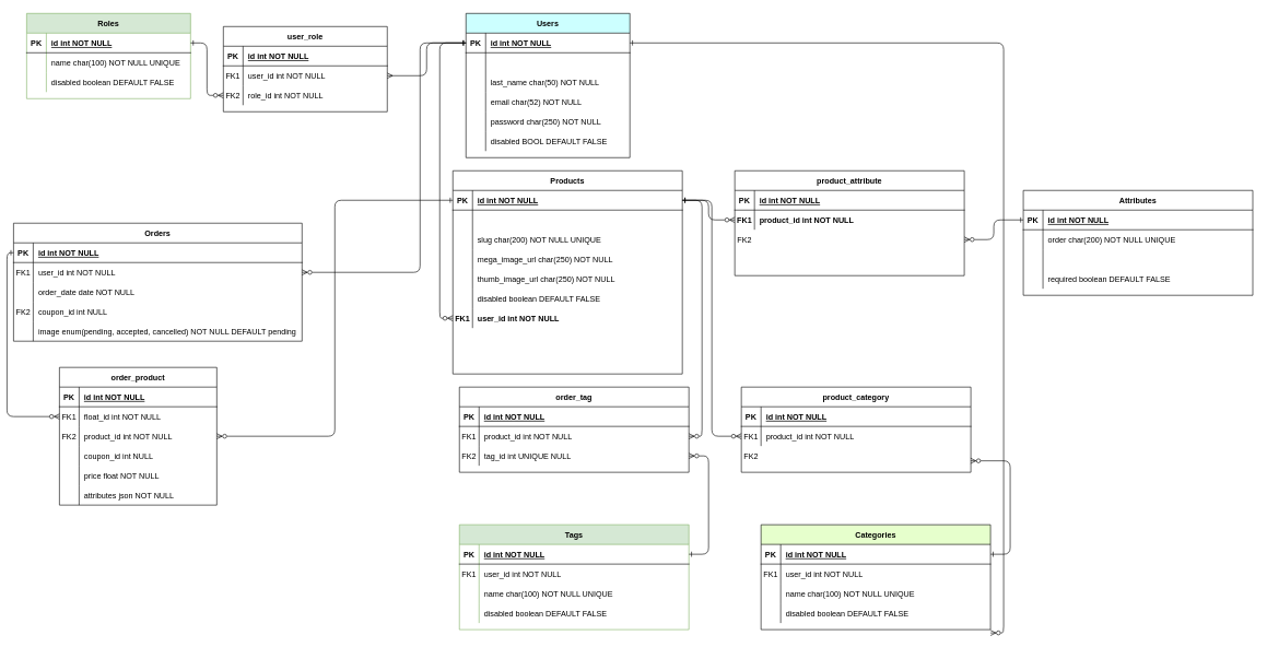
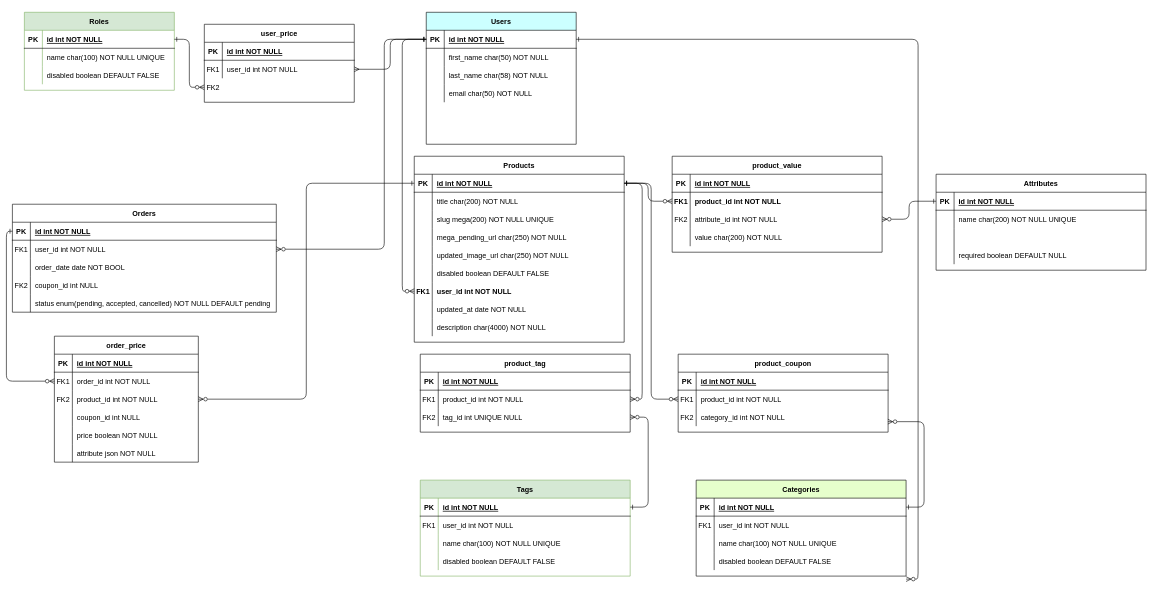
- <mxCell id="120" value="user_role" style="shape=table;startSize=30;container=1;collapsible=1;childLayout=tableLayout;fixedRows=1;rowLines=0;fontStyle=1;align=center;resizeLast=1;" parent="1" vertex="1"><mxGeometry x="340" y="40" width="250" height="130" as="geometry" /></mxCell>
+ <mxCell id="120" value="user_price" style="shape=table;startSize=30;container=1;collapsible=1;childLayout=tableLayout;fixedRows=1;rowLines=0;fontStyle=1;align=center;resizeLast=1;" parent="1" vertex="1"><mxGeometry x="340" y="40" width="250" height="130" as="geometry" /></mxCell>
+ <mxCell id="8" value="first_name char(50) NOT NULL" style="shape=partialRectangle;overflow=hidden;connectable=0;fillColor=none;top=0;left=0;bottom=0;right=0;align=left;spacingLeft=6;" parent="6" vertex="1"><mxGeometry x="30" width="220" height="30" as="geometry"><mxRectangle width="220" height="30" as="alternateBounds" /></mxGeometry></mxCell>
- <mxCell id="11" value="last_name char(50) NOT NULL" style="shape=partialRectangle;overflow=hidden;connectable=0;fillColor=none;top=0;left=0;bottom=0;right=0;align=left;spacingLeft=6;" parent="9" vertex="1"><mxGeometry x="30" width="220" height="30" as="geometry"><mxRectangle width="220" height="30" as="alternateBounds" /></mxGeometry></mxCell>
+ <mxCell id="11" value="last_name char(58) NOT NULL" style="shape=partialRectangle;overflow=hidden;connectable=0;fillColor=none;top=0;left=0;bottom=0;right=0;align=left;spacingLeft=6;" parent="9" vertex="1"><mxGeometry x="30" width="220" height="30" as="geometry"><mxRectangle width="220" height="30" as="alternateBounds" /></mxGeometry></mxCell>
- <mxCell id="129" value="role_id int NOT NULL" style="shape=partialRectangle;overflow=hidden;connectable=0;fillColor=none;top=0;left=0;bottom=0;right=0;align=left;spacingLeft=6;" parent="127" vertex="1"><mxGeometry x="30" width="220" height="30" as="geometry"><mxRectangle width="220" height="30" as="alternateBounds" /></mxGeometry></mxCell>
- <mxCell id="14" value="email char(52) NOT NULL" style="shape=partialRectangle;overflow=hidden;connectable=0;fillColor=none;top=0;left=0;bottom=0;right=0;align=left;spacingLeft=6;" parent="12" vertex="1"><mxGeometry x="30" width="220" height="30" as="geometry"><mxRectangle width="220" height="30" as="alternateBounds" /></mxGeometry></mxCell>
+ <mxCell id="14" value="email char(50) NOT NULL" style="shape=partialRectangle;overflow=hidden;connectable=0;fillColor=none;top=0;left=0;bottom=0;right=0;align=left;spacingLeft=6;" parent="12" vertex="1"><mxGeometry x="30" width="220" height="30" as="geometry"><mxRectangle width="220" height="30" as="alternateBounds" /></mxGeometry></mxCell>
- <mxCell id="17" value="password char(250) NOT NULL" style="shape=partialRectangle;overflow=hidden;connectable=0;fillColor=none;top=0;left=0;bottom=0;right=0;align=left;spacingLeft=6;" parent="15" vertex="1"><mxGeometry x="30" width="220" height="30" as="geometry"><mxRectangle width="220" height="30" as="alternateBounds" /></mxGeometry></mxCell>
- <mxCell id="20" value="disabled BOOL DEFAULT FALSE" style="shape=partialRectangle;overflow=hidden;connectable=0;fillColor=none;top=0;left=0;bottom=0;right=0;align=left;spacingLeft=6;" parent="18" vertex="1"><mxGeometry x="30" width="220" height="30" as="geometry"><mxRectangle width="220" height="30" as="alternateBounds" /></mxGeometry></mxCell>
- <mxCell id="95" value="product_attribute" style="shape=table;startSize=30;container=1;collapsible=1;childLayout=tableLayout;fixedRows=1;rowLines=0;fontStyle=1;align=center;resizeLast=1;" parent="1" vertex="1"><mxGeometry x="1120" y="260" width="350" height="160" as="geometry" /></mxCell>
+ <mxCell id="95" value="product_value" style="shape=table;startSize=30;container=1;collapsible=1;childLayout=tableLayout;fixedRows=1;rowLines=0;fontStyle=1;align=center;resizeLast=1;" parent="1" vertex="1"><mxGeometry x="1120" y="260" width="350" height="160" as="geometry" /></mxCell>
+ <mxCell id="27" value="title char(200) NOT NULL" style="shape=partialRectangle;overflow=hidden;connectable=0;fillColor=none;top=0;left=0;bottom=0;right=0;align=left;spacingLeft=6;" parent="25" vertex="1"><mxGeometry x="30" width="320" height="30" as="geometry"><mxRectangle width="320" height="30" as="alternateBounds" /></mxGeometry></mxCell>
+ <mxCell id="104" value="attribute_id int NOT NULL" style="shape=partialRectangle;overflow=hidden;connectable=0;fillColor=none;top=0;left=0;bottom=0;right=0;align=left;spacingLeft=6;" parent="102" vertex="1"><mxGeometry x="30" width="320" height="30" as="geometry"><mxRectangle width="320" height="30" as="alternateBounds" /></mxGeometry></mxCell>
- <mxCell id="30" value="slug char(200) NOT NULL UNIQUE" style="shape=partialRectangle;overflow=hidden;connectable=0;fillColor=none;top=0;left=0;bottom=0;right=0;align=left;spacingLeft=6;" parent="28" vertex="1"><mxGeometry x="30" width="320" height="30" as="geometry"><mxRectangle width="320" height="30" as="alternateBounds" /></mxGeometry></mxCell>
+ <mxCell id="30" value="slug mega(200) NOT NULL UNIQUE" style="shape=partialRectangle;overflow=hidden;connectable=0;fillColor=none;top=0;left=0;bottom=0;right=0;align=left;spacingLeft=6;" parent="28" vertex="1"><mxGeometry x="30" width="320" height="30" as="geometry"><mxRectangle width="320" height="30" as="alternateBounds" /></mxGeometry></mxCell>
- <mxCell id="114" value="order char(200) NOT NULL UNIQUE" style="shape=partialRectangle;overflow=hidden;connectable=0;fillColor=none;top=0;left=0;bottom=0;right=0;align=left;spacingLeft=6;fontStyle=0" parent="112" vertex="1"><mxGeometry x="30" width="320" height="30" as="geometry"><mxRectangle width="320" height="30" as="alternateBounds" /></mxGeometry></mxCell>
+ <mxCell id="114" value="name char(200) NOT NULL UNIQUE" style="shape=partialRectangle;overflow=hidden;connectable=0;fillColor=none;top=0;left=0;bottom=0;right=0;align=left;spacingLeft=6;fontStyle=0" parent="112" vertex="1"><mxGeometry x="30" width="320" height="30" as="geometry"><mxRectangle width="320" height="30" as="alternateBounds" /></mxGeometry></mxCell>
+ <mxCell id="107" value="value char(200) NOT NULL" style="shape=partialRectangle;overflow=hidden;connectable=0;fillColor=none;top=0;left=0;bottom=0;right=0;align=left;spacingLeft=6;" parent="105" vertex="1"><mxGeometry x="30" width="320" height="30" as="geometry"><mxRectangle width="320" height="30" as="alternateBounds" /></mxGeometry></mxCell>
- <mxCell id="33" value="mega_image_url char(250) NOT NULL" style="shape=partialRectangle;overflow=hidden;connectable=0;fillColor=none;top=0;left=0;bottom=0;right=0;align=left;spacingLeft=6;" parent="31" vertex="1"><mxGeometry x="30" width="320" height="30" as="geometry"><mxRectangle width="320" height="30" as="alternateBounds" /></mxGeometry></mxCell>
+ <mxCell id="33" value="mega_pending_url char(250) NOT NULL" style="shape=partialRectangle;overflow=hidden;connectable=0;fillColor=none;top=0;left=0;bottom=0;right=0;align=left;spacingLeft=6;" parent="31" vertex="1"><mxGeometry x="30" width="320" height="30" as="geometry"><mxRectangle width="320" height="30" as="alternateBounds" /></mxGeometry></mxCell>
- <mxCell id="36" value="thumb_image_url char(250) NOT NULL" style="shape=partialRectangle;overflow=hidden;connectable=0;fillColor=none;top=0;left=0;bottom=0;right=0;align=left;spacingLeft=6;" parent="34" vertex="1"><mxGeometry x="30" width="320" height="30" as="geometry"><mxRectangle width="320" height="30" as="alternateBounds" /></mxGeometry></mxCell>
+ <mxCell id="36" value="updated_image_url char(250) NOT NULL" style="shape=partialRectangle;overflow=hidden;connectable=0;fillColor=none;top=0;left=0;bottom=0;right=0;align=left;spacingLeft=6;" parent="34" vertex="1"><mxGeometry x="30" width="320" height="30" as="geometry"><mxRectangle width="320" height="30" as="alternateBounds" /></mxGeometry></mxCell>
- <mxCell id="119" value="required boolean DEFAULT FALSE" style="shape=partialRectangle;overflow=hidden;connectable=0;fillColor=none;top=0;left=0;bottom=0;right=0;align=left;spacingLeft=6;" parent="117" vertex="1"><mxGeometry x="30" width="320" height="30" as="geometry"><mxRectangle width="320" height="30" as="alternateBounds" /></mxGeometry></mxCell>
+ <mxCell id="119" value="required boolean DEFAULT NULL" style="shape=partialRectangle;overflow=hidden;connectable=0;fillColor=none;top=0;left=0;bottom=0;right=0;align=left;spacingLeft=6;" parent="117" vertex="1"><mxGeometry x="30" width="320" height="30" as="geometry"><mxRectangle width="320" height="30" as="alternateBounds" /></mxGeometry></mxCell>
- <mxCell id="160" value="order_date date NOT NULL" style="shape=partialRectangle;connectable=0;fillColor=none;top=0;left=0;bottom=0;right=0;align=left;spacingLeft=6;overflow=hidden;" parent="158" vertex="1"><mxGeometry x="30" width="410" height="30" as="geometry"><mxRectangle width="410" height="30" as="alternateBounds" /></mxGeometry></mxCell>
+ <mxCell id="160" value="order_date date NOT BOOL" style="shape=partialRectangle;connectable=0;fillColor=none;top=0;left=0;bottom=0;right=0;align=left;spacingLeft=6;overflow=hidden;" parent="158" vertex="1"><mxGeometry x="30" width="410" height="30" as="geometry"><mxRectangle width="410" height="30" as="alternateBounds" /></mxGeometry></mxCell>
- <mxCell id="166" value="image enum(pending, accepted, cancelled) NOT NULL DEFAULT pending" style="shape=partialRectangle;connectable=0;fillColor=none;top=0;left=0;bottom=0;right=0;align=left;spacingLeft=6;overflow=hidden;" parent="164" vertex="1"><mxGeometry x="30" width="410" height="30" as="geometry"><mxRectangle width="410" height="30" as="alternateBounds" /></mxGeometry></mxCell>
+ <mxCell id="166" value="status enum(pending, accepted, cancelled) NOT NULL DEFAULT pending" style="shape=partialRectangle;connectable=0;fillColor=none;top=0;left=0;bottom=0;right=0;align=left;spacingLeft=6;overflow=hidden;" parent="164" vertex="1"><mxGeometry x="30" width="410" height="30" as="geometry"><mxRectangle width="410" height="30" as="alternateBounds" /></mxGeometry></mxCell>
+ <mxCell id="45" value="updated_at date NOT NULL" style="shape=partialRectangle;overflow=hidden;connectable=0;fillColor=none;top=0;left=0;bottom=0;right=0;align=left;spacingLeft=6;" parent="43" vertex="1"><mxGeometry x="30" width="320" height="30" as="geometry"><mxRectangle width="320" height="30" as="alternateBounds" /></mxGeometry></mxCell>
+ <mxCell id="48" value="description char(4000) NOT NULL" style="shape=partialRectangle;overflow=hidden;connectable=0;fillColor=none;top=0;left=0;bottom=0;right=0;align=left;spacingLeft=6;" parent="46" vertex="1"><mxGeometry x="30" width="320" height="30" as="geometry"><mxRectangle width="320" height="30" as="alternateBounds" /></mxGeometry></mxCell>
- <mxCell id="168" value="order_product" style="shape=table;startSize=30;container=1;collapsible=1;childLayout=tableLayout;fixedRows=1;rowLines=0;fontStyle=1;align=center;resizeLast=1;" parent="1" vertex="1"><mxGeometry x="90" y="560" width="240" height="210" as="geometry" /></mxCell>
+ <mxCell id="168" value="order_price" style="shape=table;startSize=30;container=1;collapsible=1;childLayout=tableLayout;fixedRows=1;rowLines=0;fontStyle=1;align=center;resizeLast=1;" parent="1" vertex="1"><mxGeometry x="90" y="560" width="240" height="210" as="geometry" /></mxCell>
- <mxCell id="49" value="order_tag" style="shape=table;startSize=30;container=1;collapsible=1;childLayout=tableLayout;fixedRows=1;rowLines=0;fontStyle=1;align=center;resizeLast=1;" parent="1" vertex="1"><mxGeometry x="700" y="590" width="350" height="130" as="geometry" /></mxCell>
+ <mxCell id="49" value="product_tag" style="shape=table;startSize=30;container=1;collapsible=1;childLayout=tableLayout;fixedRows=1;rowLines=0;fontStyle=1;align=center;resizeLast=1;" parent="1" vertex="1"><mxGeometry x="700" y="590" width="350" height="130" as="geometry" /></mxCell>
- <mxCell id="72" value="product_category" style="shape=table;startSize=30;container=1;collapsible=1;childLayout=tableLayout;fixedRows=1;rowLines=0;fontStyle=1;align=center;resizeLast=1;" parent="1" vertex="1"><mxGeometry x="1130" y="590" width="350" height="130" as="geometry" /></mxCell>
+ <mxCell id="72" value="product_coupon" style="shape=table;startSize=30;container=1;collapsible=1;childLayout=tableLayout;fixedRows=1;rowLines=0;fontStyle=1;align=center;resizeLast=1;" parent="1" vertex="1"><mxGeometry x="1130" y="590" width="350" height="130" as="geometry" /></mxCell>
- <mxCell id="174" value="float_id int NOT NULL" style="shape=partialRectangle;connectable=0;fillColor=none;top=0;left=0;bottom=0;right=0;align=left;spacingLeft=6;overflow=hidden;" parent="172" vertex="1"><mxGeometry x="30" width="210" height="30" as="geometry"><mxRectangle width="210" height="30" as="alternateBounds" /></mxGeometry></mxCell>
+ <mxCell id="174" value="order_id int NOT NULL" style="shape=partialRectangle;connectable=0;fillColor=none;top=0;left=0;bottom=0;right=0;align=left;spacingLeft=6;overflow=hidden;" parent="172" vertex="1"><mxGeometry x="30" width="210" height="30" as="geometry"><mxRectangle width="210" height="30" as="alternateBounds" /></mxGeometry></mxCell>
+ <mxCell id="81" value="category_id int NOT NULL" style="shape=partialRectangle;overflow=hidden;connectable=0;fillColor=none;top=0;left=0;bottom=0;right=0;align=left;spacingLeft=6;" parent="79" vertex="1"><mxGeometry x="30" width="320" height="30" as="geometry"><mxRectangle width="320" height="30" as="alternateBounds" /></mxGeometry></mxCell>
- <mxCell id="183" value="price float NOT NULL" style="shape=partialRectangle;connectable=0;fillColor=none;top=0;left=0;bottom=0;right=0;align=left;spacingLeft=6;overflow=hidden;" parent="181" vertex="1"><mxGeometry x="30" width="210" height="30" as="geometry"><mxRectangle width="210" height="30" as="alternateBounds" /></mxGeometry></mxCell>
+ <mxCell id="183" value="price boolean NOT NULL" style="shape=partialRectangle;connectable=0;fillColor=none;top=0;left=0;bottom=0;right=0;align=left;spacingLeft=6;overflow=hidden;" parent="181" vertex="1"><mxGeometry x="30" width="210" height="30" as="geometry"><mxRectangle width="210" height="30" as="alternateBounds" /></mxGeometry></mxCell>
- <mxCell id="186" value="attributes json NOT NULL" style="shape=partialRectangle;connectable=0;fillColor=none;top=0;left=0;bottom=0;right=0;align=left;spacingLeft=6;overflow=hidden;" parent="184" vertex="1"><mxGeometry x="30" width="210" height="30" as="geometry"><mxRectangle width="210" height="30" as="alternateBounds" /></mxGeometry></mxCell>
+ <mxCell id="186" value="attribute json NOT NULL" style="shape=partialRectangle;connectable=0;fillColor=none;top=0;left=0;bottom=0;right=0;align=left;spacingLeft=6;overflow=hidden;" parent="184" vertex="1"><mxGeometry x="30" width="210" height="30" as="geometry"><mxRectangle width="210" height="30" as="alternateBounds" /></mxGeometry></mxCell>
